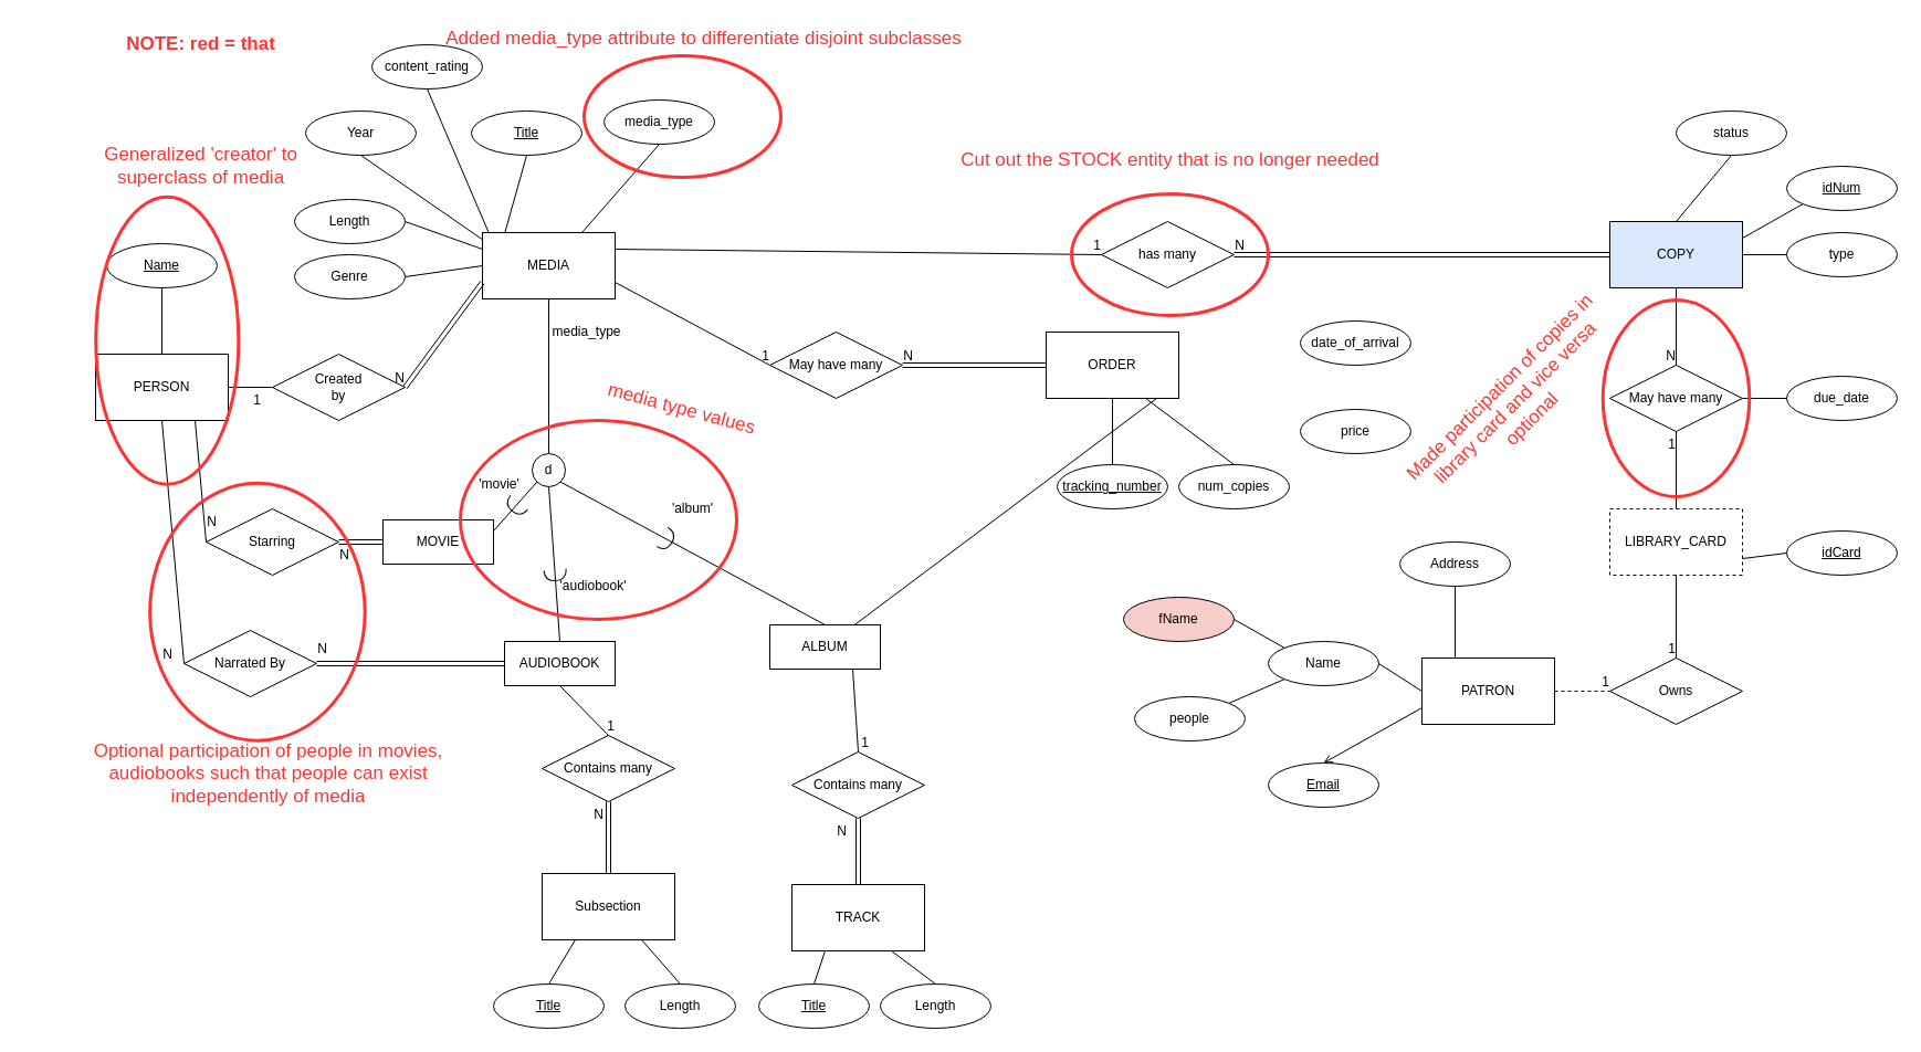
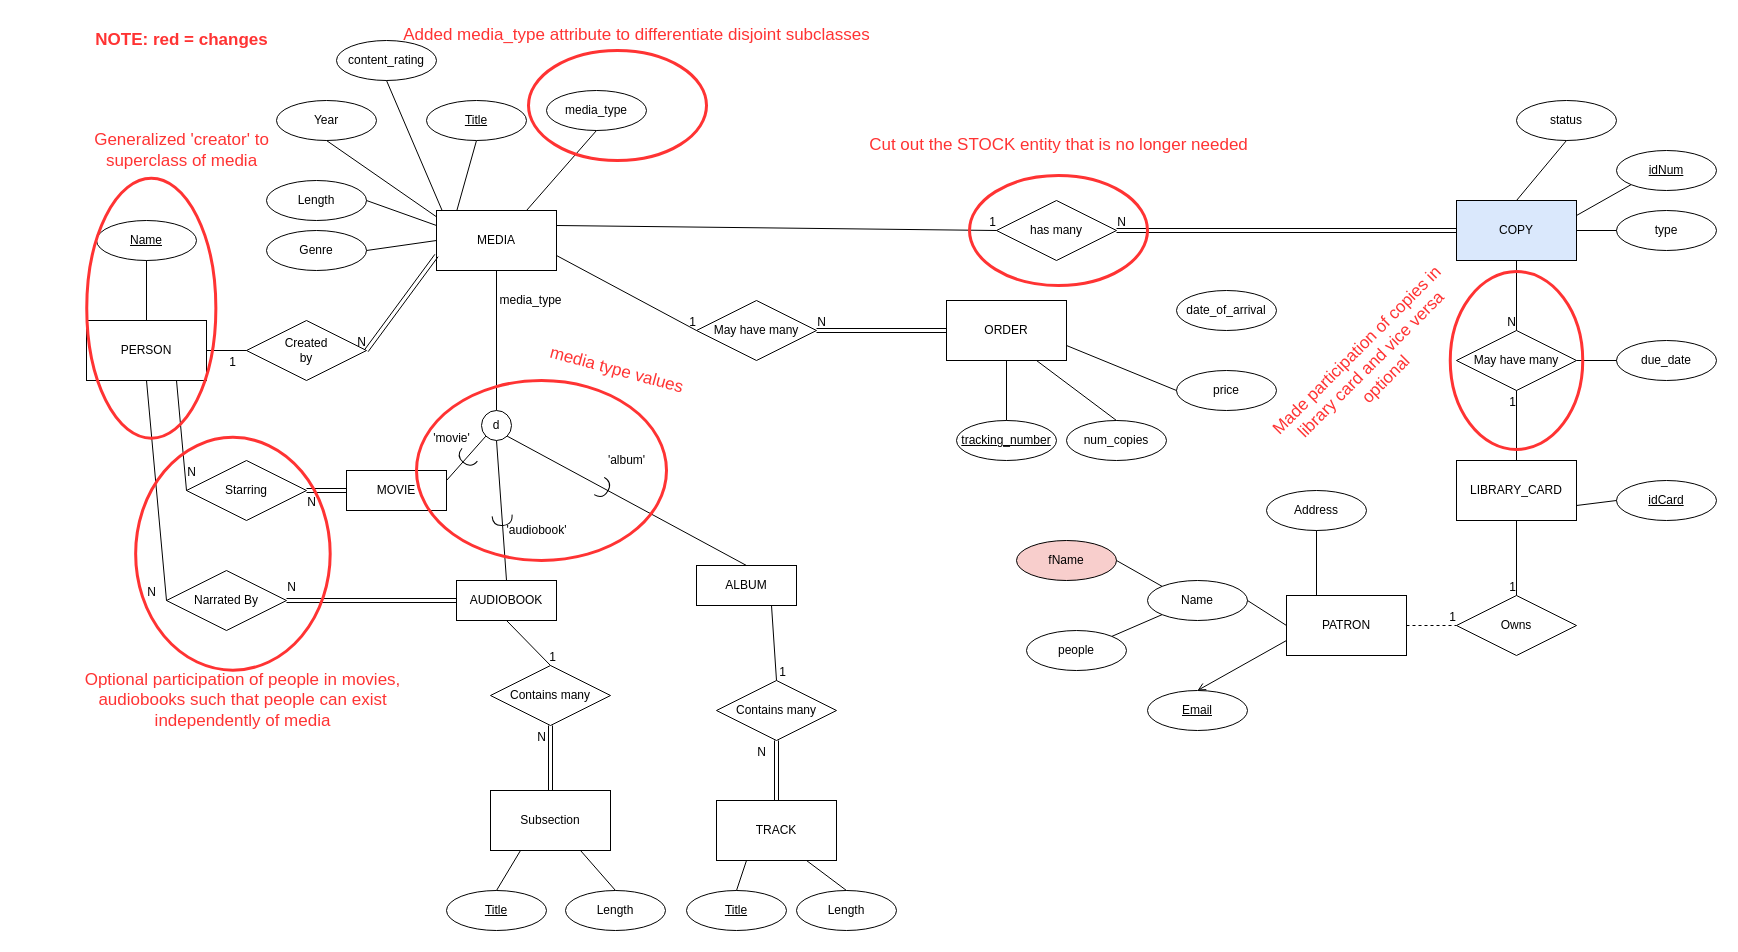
- <mxCell id="119" value="NOTE: red = that" style="text;html=1;align=center;verticalAlign=middle;resizable=0;points=[];autosize=1;strokeColor=none;fillColor=none;fontSize=17;fontColor=#FF3333;fontStyle=1" vertex="1" parent="1"><mxGeometry x="86" y="25" width="190" height="30" as="geometry" /></mxCell>
+ <mxCell id="119" value="NOTE: red = changes" style="text;html=1;align=center;verticalAlign=middle;resizable=0;points=[];autosize=1;strokeColor=none;fillColor=none;fontSize=17;fontColor=#FF3333;fontStyle=1" vertex="1" parent="1"><mxGeometry x="86" y="25" width="190" height="30" as="geometry" /></mxCell>
- <mxCell id="53" value="" style="endArrow=none;html=1;rounded=0;exitX=1;exitY=0.75;exitDx=0;exitDy=0;" parent="1" source="88" target="98" edge="1"><mxGeometry relative="1" as="geometry"><mxPoint x="1156" y="390" as="sourcePoint" /><mxPoint x="1286" y="360" as="targetPoint" /></mxGeometry></mxCell>
+ <mxCell id="53" value="" style="endArrow=none;html=1;rounded=0;entryX=0;entryY=0.5;entryDx=0;entryDy=0;exitX=1;exitY=0.75;exitDx=0;exitDy=0;" parent="1" source="88" target="50" edge="1"><mxGeometry relative="1" as="geometry"><mxPoint x="1156" y="390" as="sourcePoint" /><mxPoint x="1286" y="360" as="targetPoint" /></mxGeometry></mxCell>
- <mxCell id="80" value="LIBRARY_CARD" style="rounded=0;whiteSpace=wrap;html=1;dashed=1;" parent="1" vertex="1"><mxGeometry x="1456" y="460" width="120" height="60" as="geometry" /></mxCell>
+ <mxCell id="80" value="LIBRARY_CARD" style="rounded=0;whiteSpace=wrap;html=1;" parent="1" vertex="1"><mxGeometry x="1456" y="460" width="120" height="60" as="geometry" /></mxCell>
